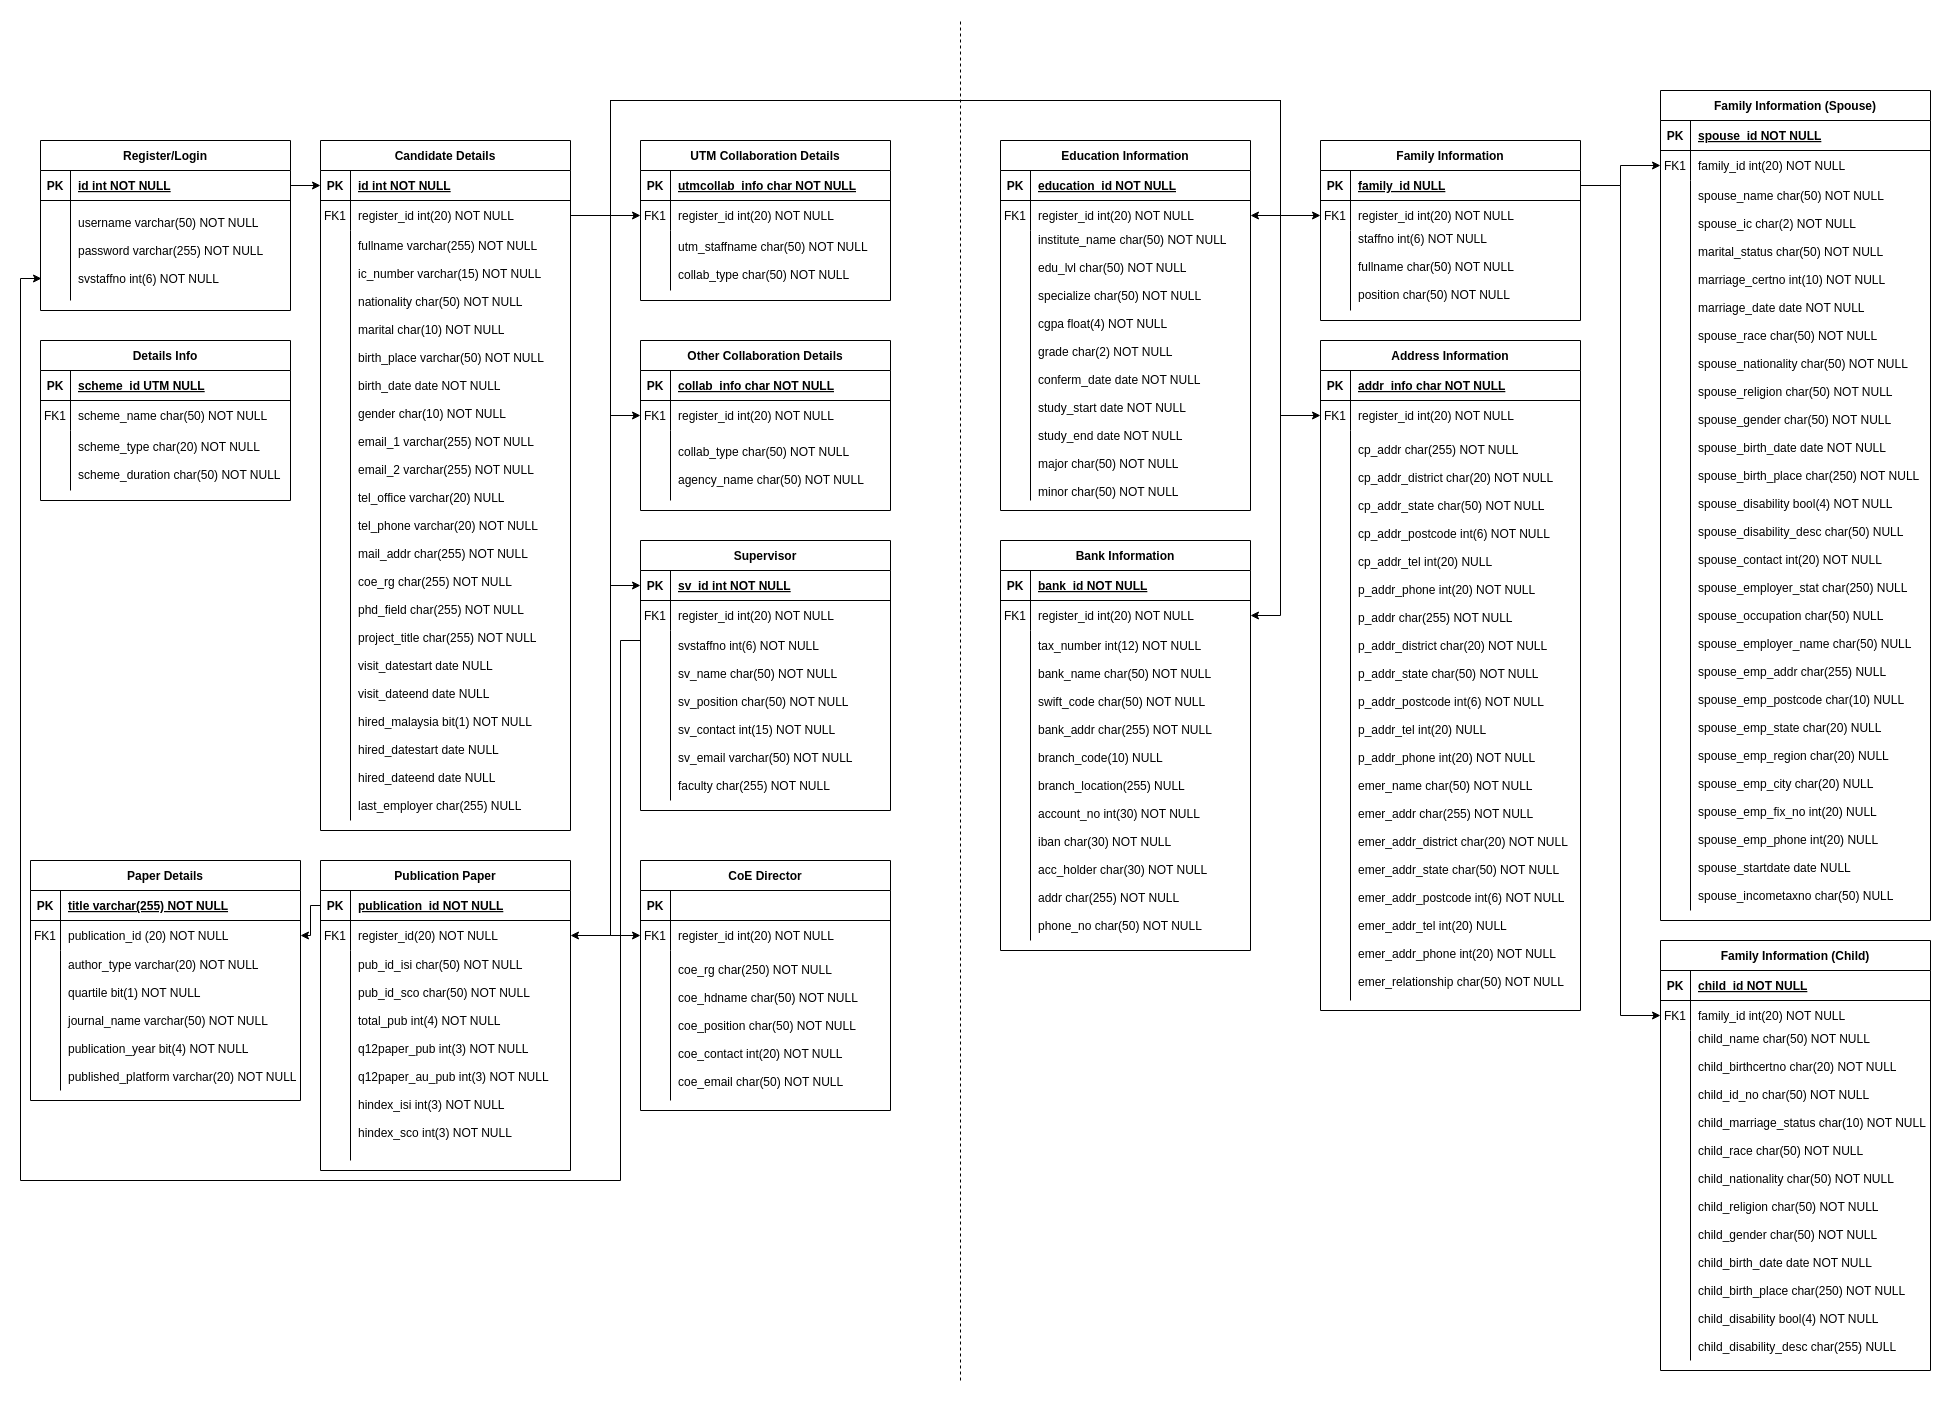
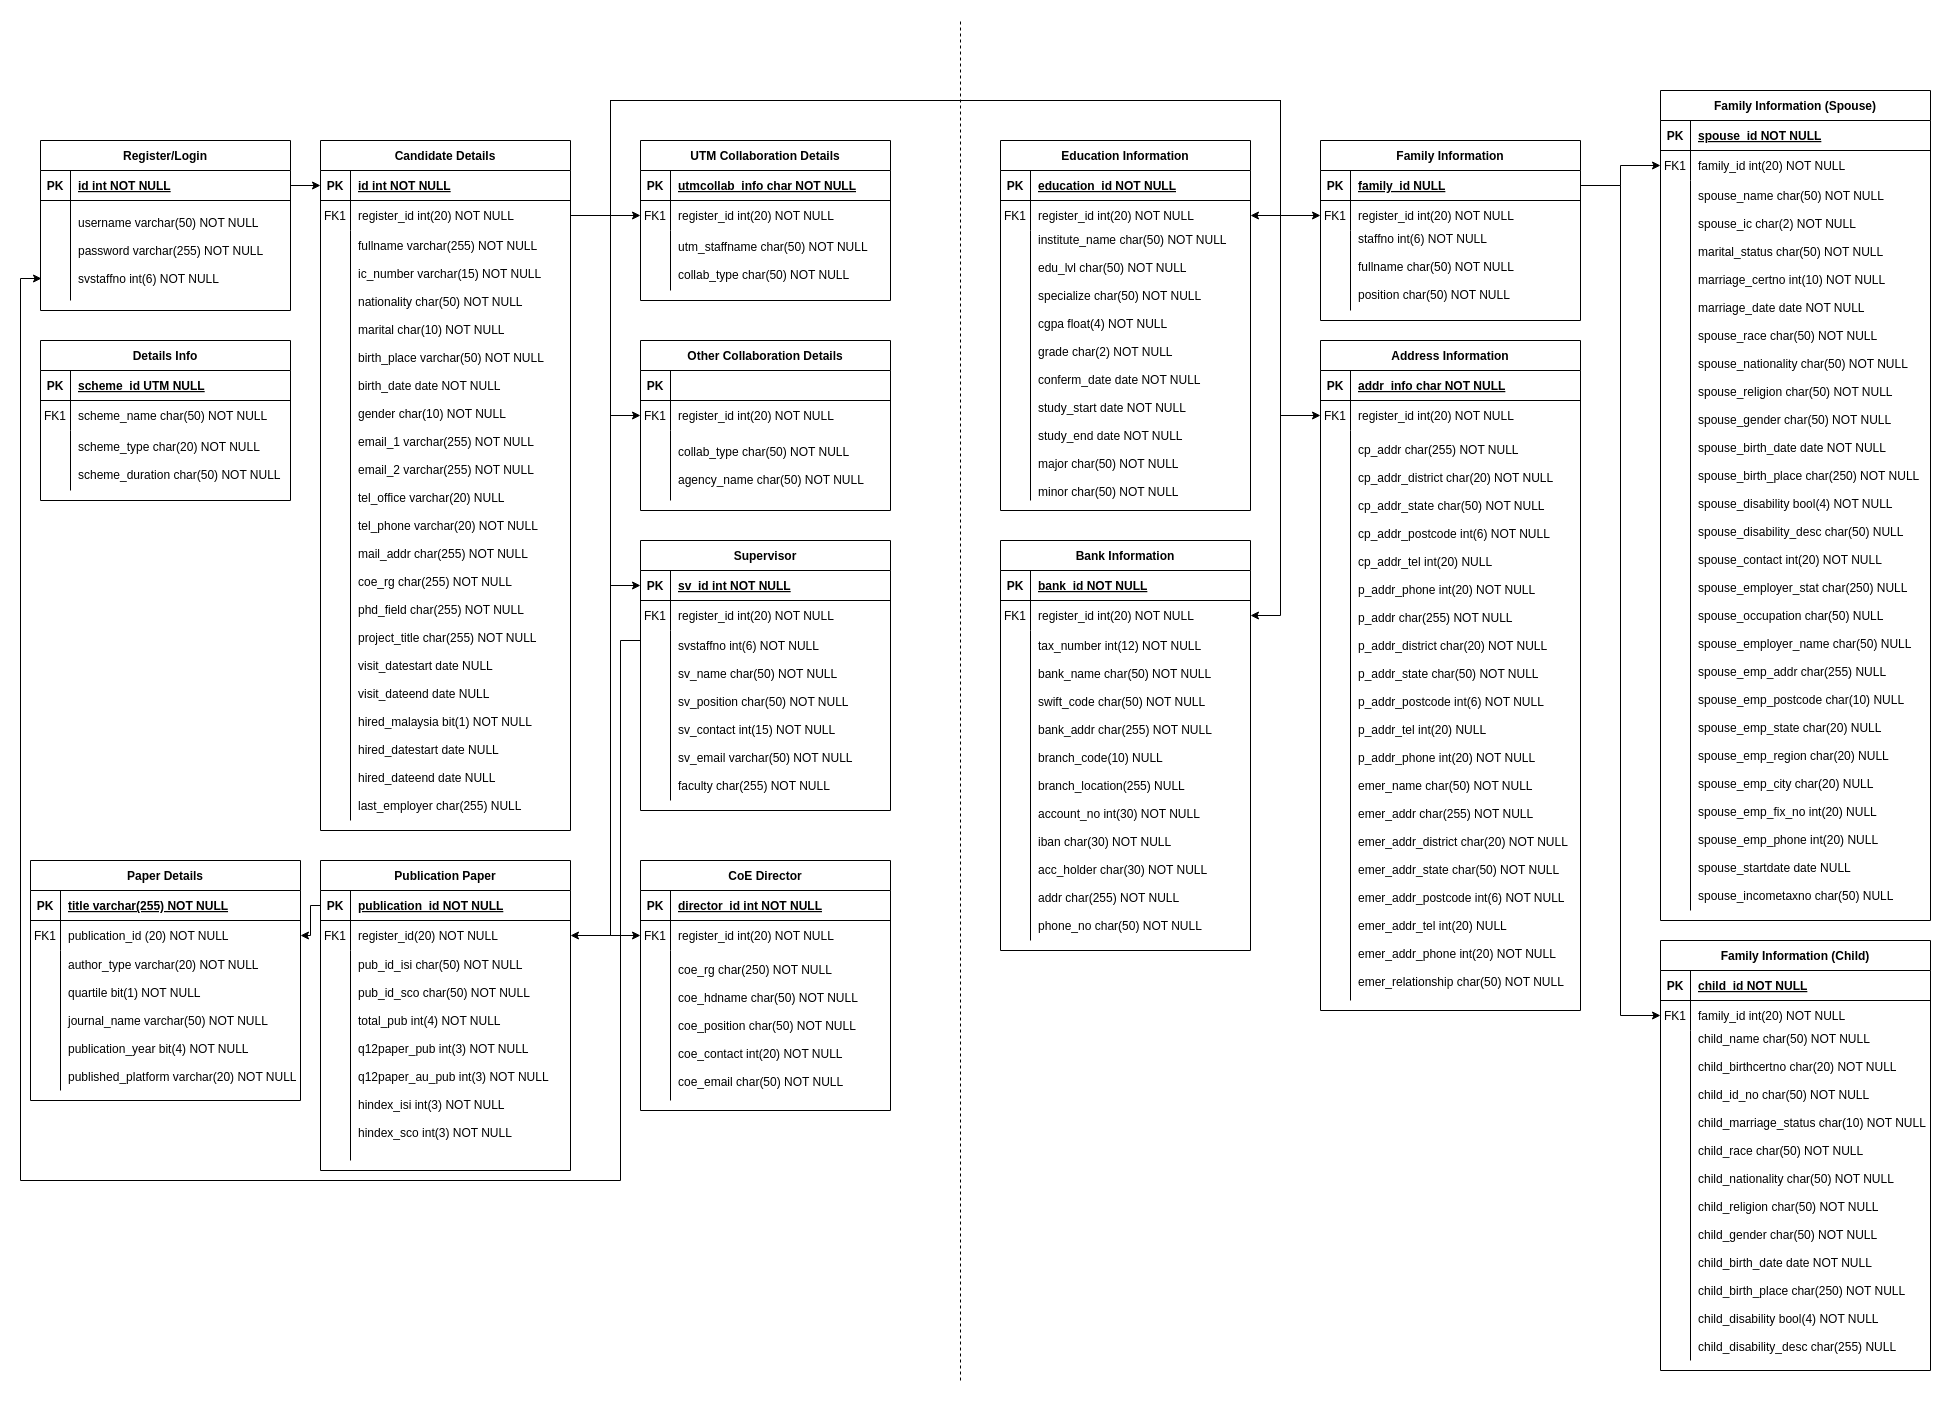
- <mxCell id="34" value="collab_info char NOT NULL " style="shape=partialRectangle;overflow=hidden;connectable=0;fillColor=none;top=0;left=0;bottom=0;right=0;align=left;spacingLeft=6;fontStyle=5;" parent="32" vertex="1"><mxGeometry x="30" width="220" height="30" as="geometry"><mxRectangle width="220" height="30" as="alternateBounds" /></mxGeometry></mxCell>
+ <mxCell id="56" value="director_id int NOT NULL " style="shape=partialRectangle;overflow=hidden;connectable=0;fillColor=none;top=0;left=0;bottom=0;right=0;align=left;spacingLeft=6;fontStyle=5;" parent="54" vertex="1"><mxGeometry x="30" width="220" height="30" as="geometry"><mxRectangle width="220" height="30" as="alternateBounds" /></mxGeometry></mxCell>
